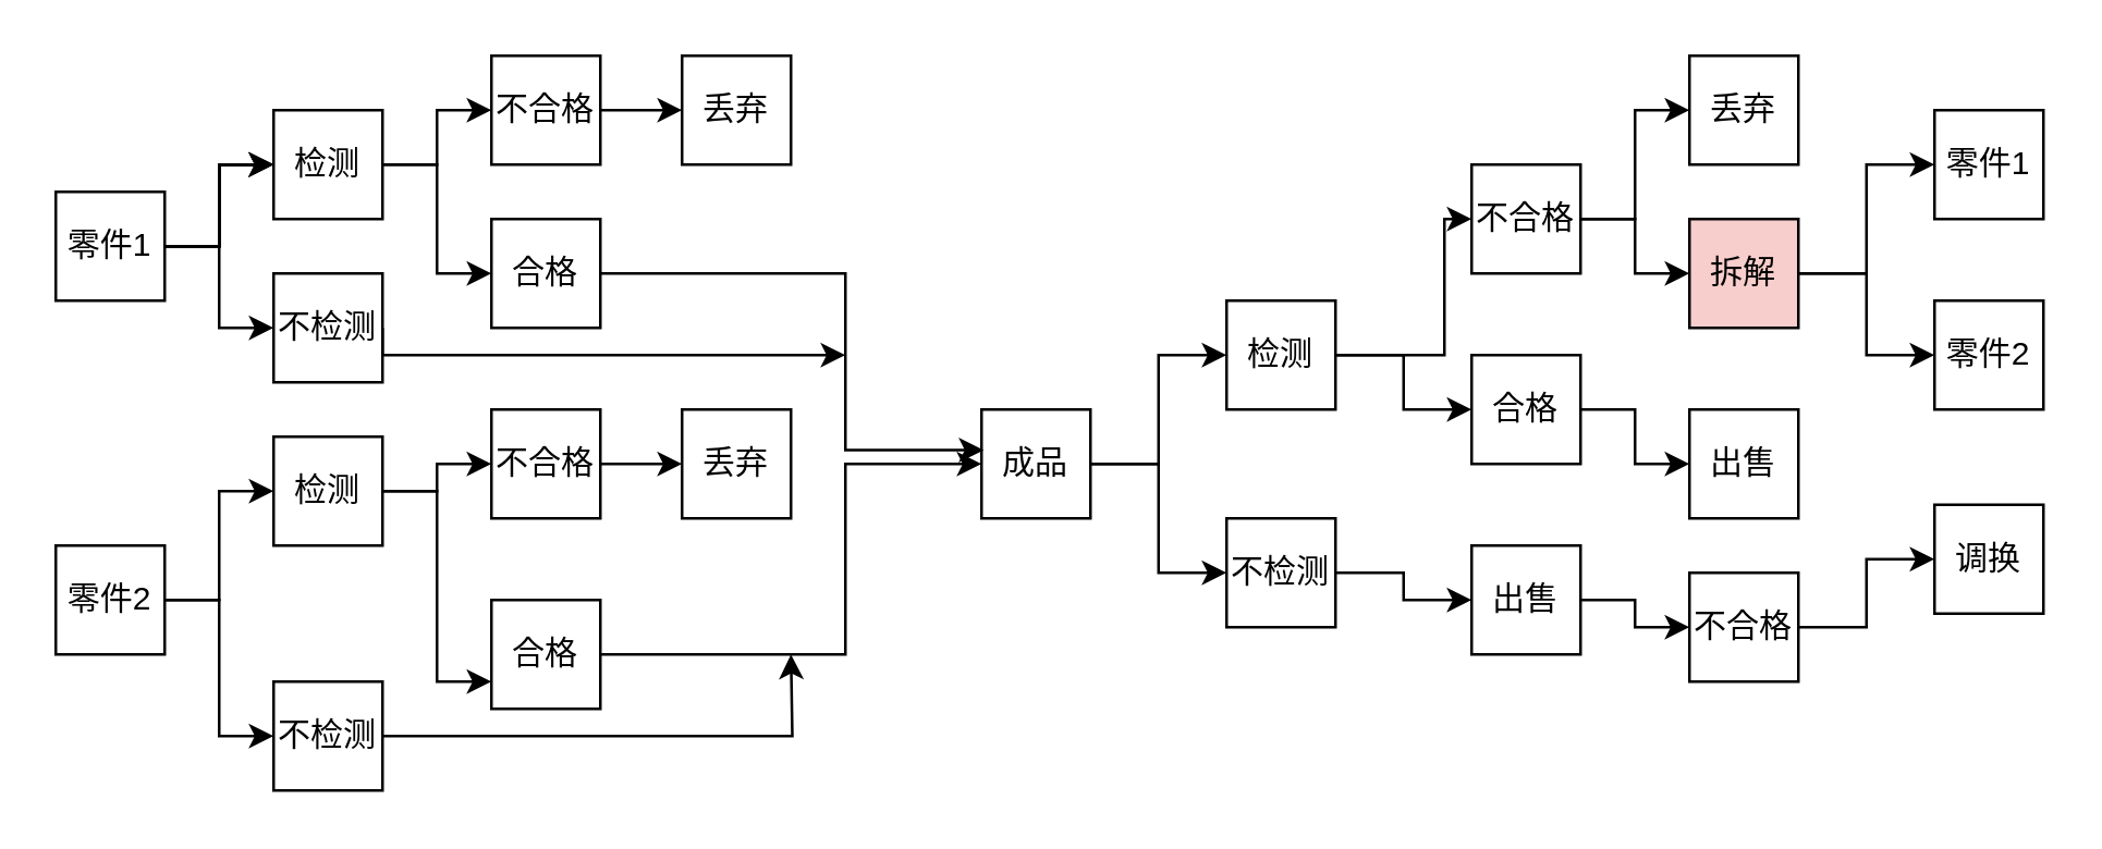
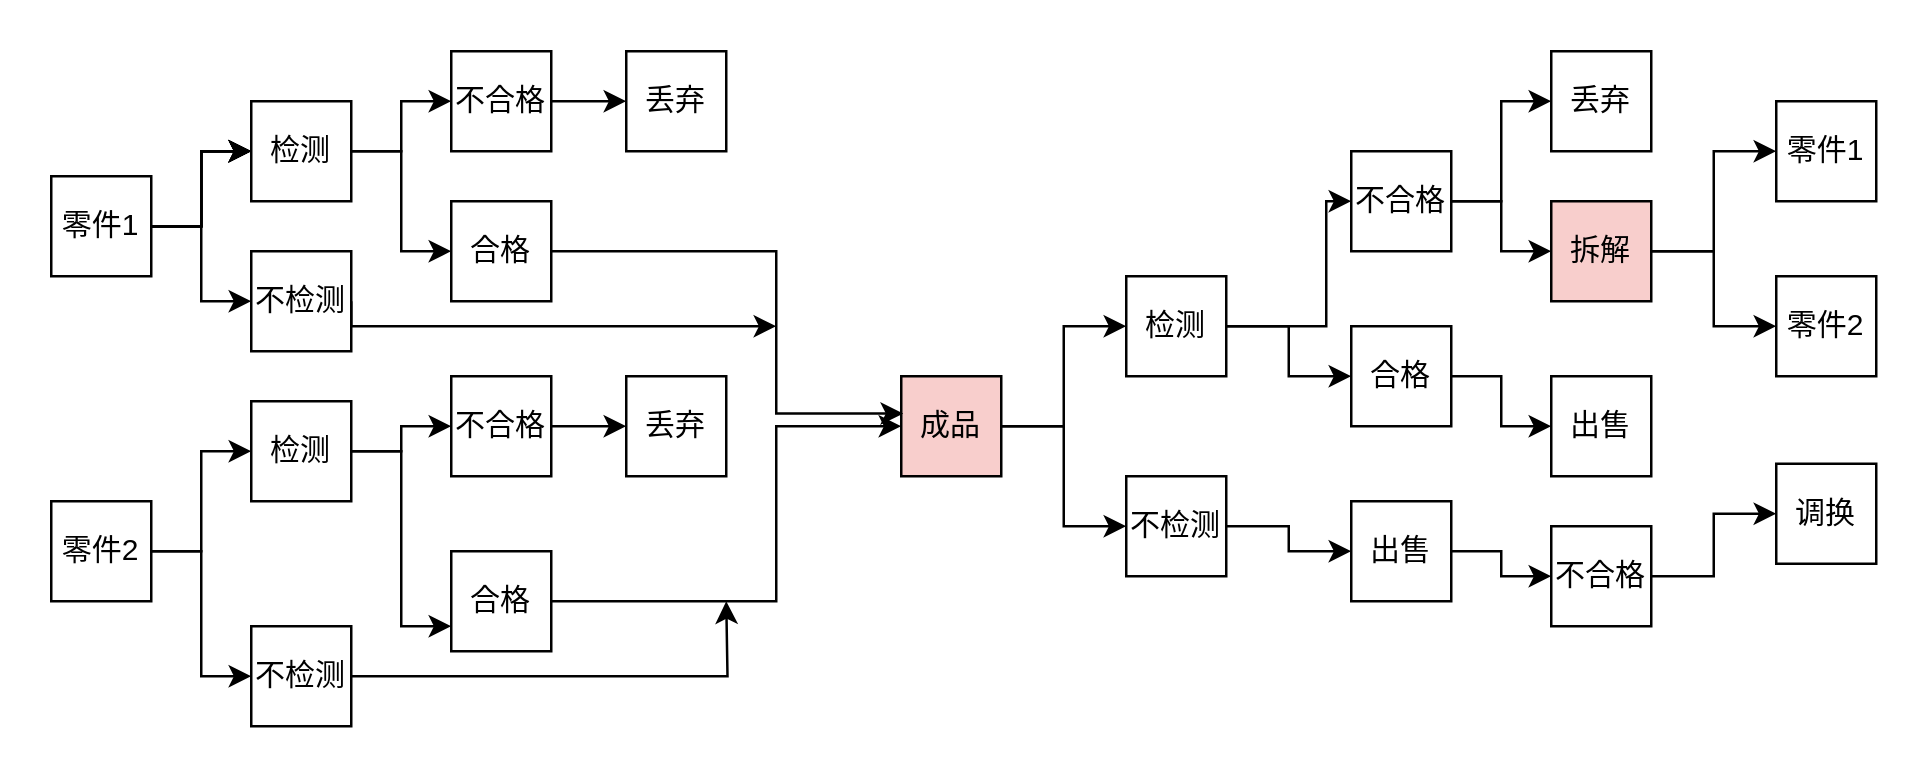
- <mxCell id="33" value="成品" style="whiteSpace=wrap;html=1;aspect=fixed;" vertex="1" parent="1"><mxGeometry x="360" y="150" width="40" height="40" as="geometry" /></mxCell>
+ <mxCell id="33" value="成品" style="whiteSpace=wrap;html=1;aspect=fixed;fillColor=#f8cecc;" vertex="1" parent="1"><mxGeometry x="360" y="150" width="40" height="40" as="geometry" /></mxCell>
